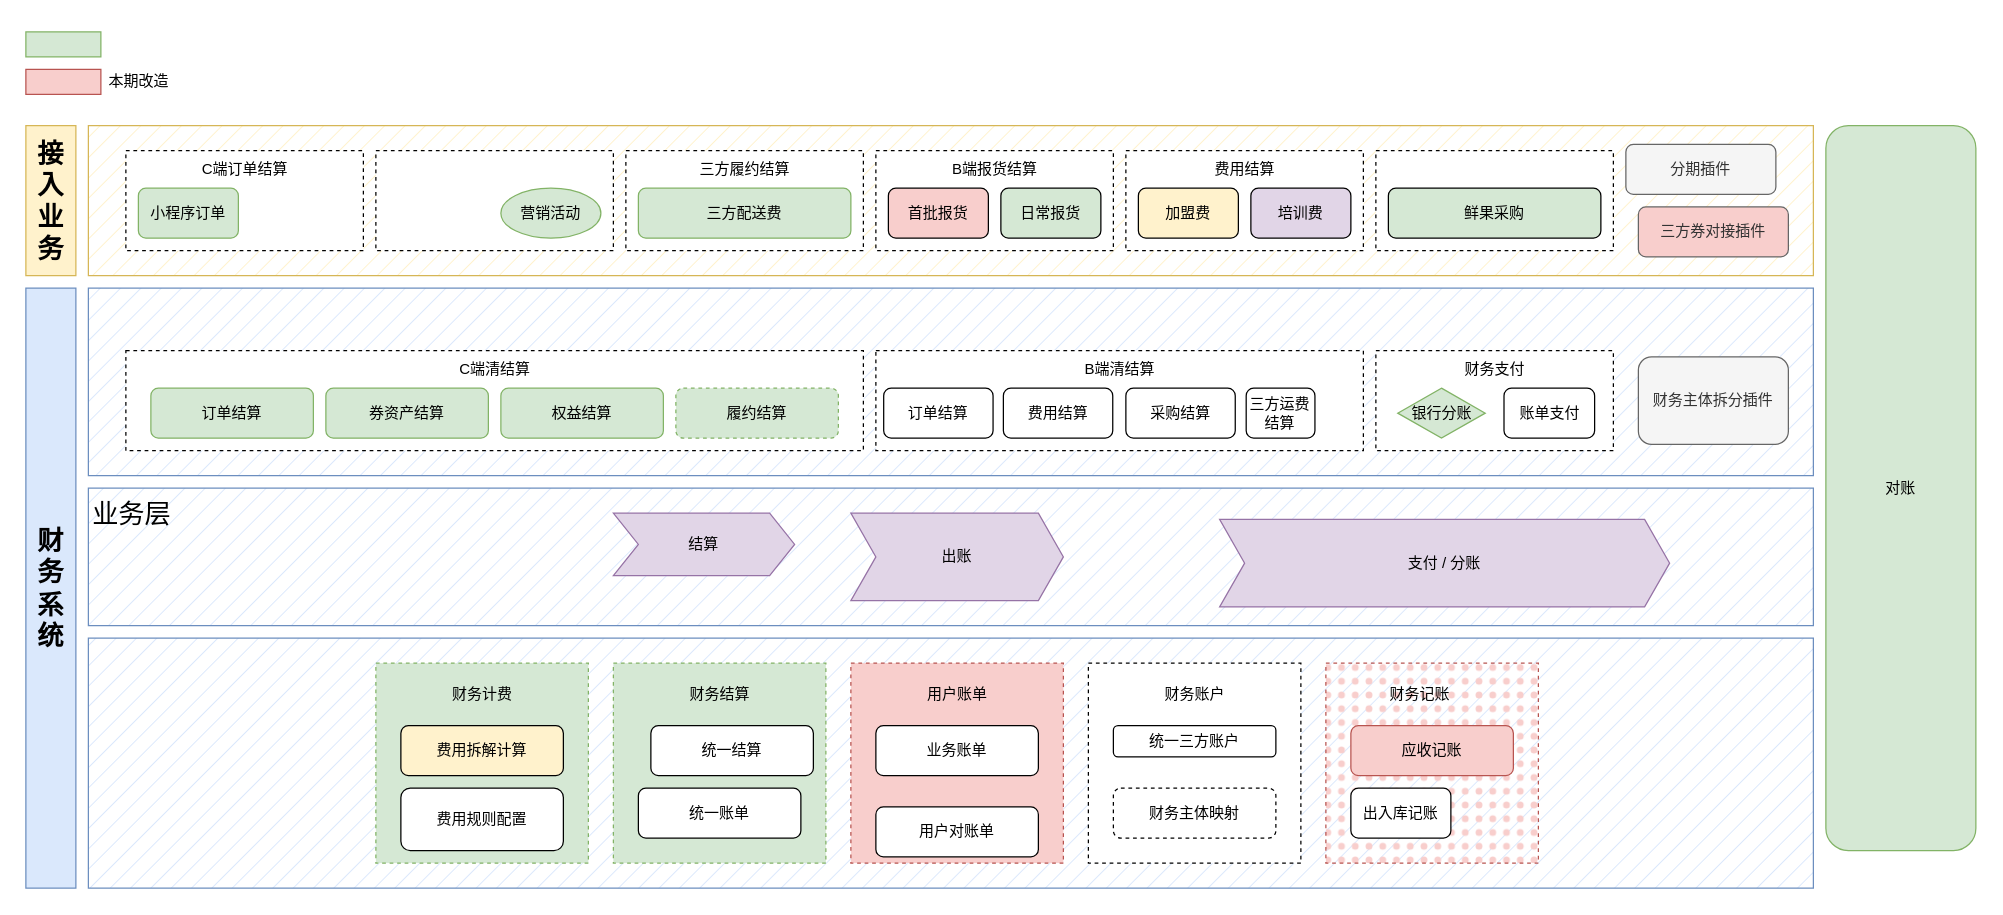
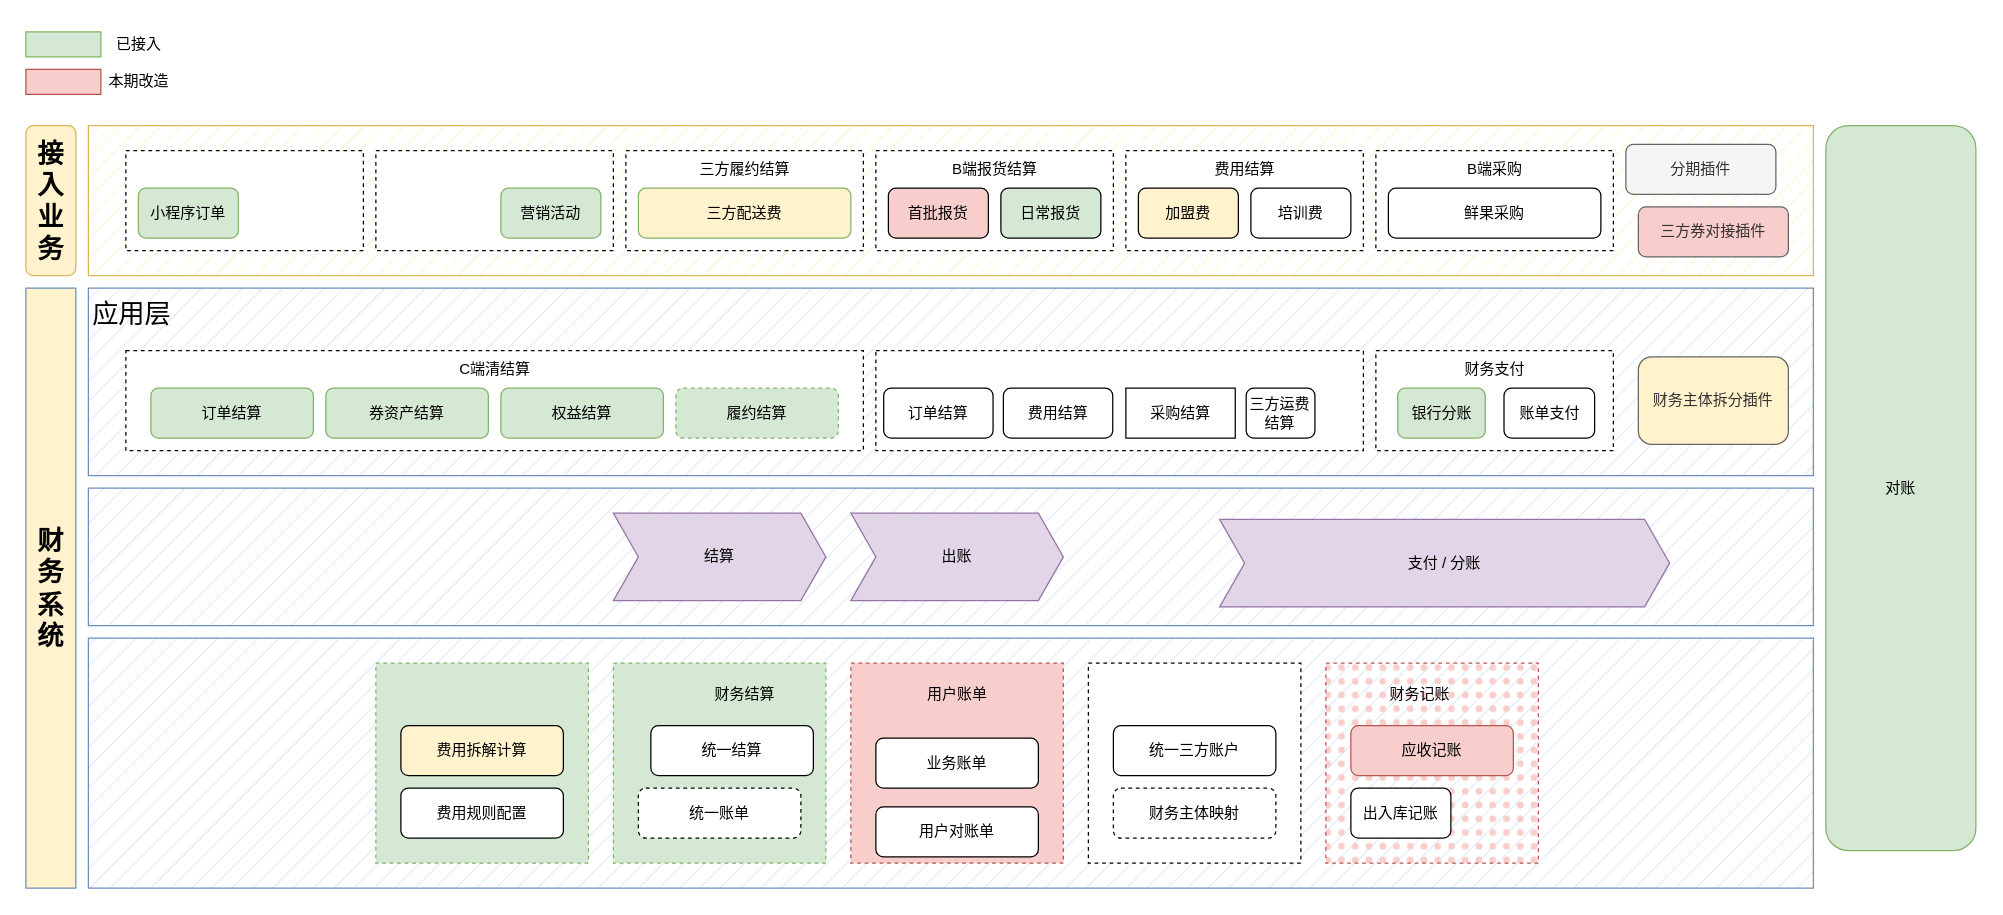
+ <mxCell id="72" value="已接入" style="text;html=1;align=center;verticalAlign=middle;resizable=0;points=[];autosize=1;strokeColor=none;fillColor=none;" parent="1" vertex="1"><mxGeometry x="80" y="20" width="60" height="30" as="geometry" /></mxCell>
- <mxCell id="15" value="C端订单结算" style="text;html=1;strokeColor=none;fillColor=none;align=center;verticalAlign=middle;whiteSpace=wrap;rounded=0;dashed=1;" parent="1" vertex="1"><mxGeometry x="152.5" y="120" width="85" height="30" as="geometry" /></mxCell>
+ <mxCell id="28" value="B端采购" style="text;html=1;strokeColor=none;fillColor=none;align=center;verticalAlign=middle;whiteSpace=wrap;rounded=0;dashed=1;" parent="1" vertex="1"><mxGeometry x="1152.5" y="120" width="85" height="30" as="geometry" /></mxCell>
- <mxCell id="66" value="&lt;b&gt;&lt;font style=&quot;font-size: 21px;&quot;&gt;接入业务&lt;/font&gt;&lt;/b&gt;" style="rounded=0;whiteSpace=wrap;html=1;fillColor=#fff2cc;strokeColor=#d6b656;" parent="1" vertex="1"><mxGeometry x="20" y="100" width="40" height="120" as="geometry" /></mxCell>
+ <mxCell id="66" value="&lt;b&gt;&lt;font style=&quot;font-size: 21px;&quot;&gt;接入业务&lt;/font&gt;&lt;/b&gt;" style="whiteSpace=wrap;html=1;fillColor=#fff2cc;strokeColor=#d6b656;rounded=1;" parent="1" vertex="1"><mxGeometry x="20" y="100" width="40" height="120" as="geometry" /></mxCell>
- <mxCell id="16" value="营销活动" style="ellipse;whiteSpace=wrap;html=1;fillColor=#d5e8d4;strokeColor=#82b366;" parent="1" vertex="1"><mxGeometry x="400" y="150" width="80" height="40" as="geometry" /></mxCell>
+ <mxCell id="16" value="营销活动" style="rounded=1;whiteSpace=wrap;html=1;fillColor=#d5e8d4;strokeColor=#82b366;" parent="1" vertex="1"><mxGeometry x="400" y="150" width="80" height="40" as="geometry" /></mxCell>
- <mxCell id="17" value="三方配送费" style="rounded=1;whiteSpace=wrap;html=1;fillColor=#d5e8d4;strokeColor=#82b366;" parent="1" vertex="1"><mxGeometry x="510" y="150" width="170" height="40" as="geometry" /></mxCell>
+ <mxCell id="17" value="三方配送费" style="rounded=1;whiteSpace=wrap;html=1;fillColor=#fff2cc;strokeColor=#82b366;" parent="1" vertex="1"><mxGeometry x="510" y="150" width="170" height="40" as="geometry" /></mxCell>
- <mxCell id="25" value="培训费" style="rounded=1;whiteSpace=wrap;html=1;fillColor=#e1d5e7;" parent="1" vertex="1"><mxGeometry x="1000" y="150" width="80" height="40" as="geometry" /></mxCell>
+ <mxCell id="25" value="培训费" style="rounded=1;whiteSpace=wrap;html=1;" parent="1" vertex="1"><mxGeometry x="1000" y="150" width="80" height="40" as="geometry" /></mxCell>
- <mxCell id="27" value="鲜果采购" style="rounded=1;whiteSpace=wrap;html=1;fillColor=#d5e8d4;" parent="1" vertex="1"><mxGeometry x="1110" y="150" width="170" height="40" as="geometry" /></mxCell>
+ <mxCell id="27" value="鲜果采购" style="rounded=1;whiteSpace=wrap;html=1;" parent="1" vertex="1"><mxGeometry x="1110" y="150" width="170" height="40" as="geometry" /></mxCell>
+ <mxCell id="69" value="应用层" style="text;html=1;strokeColor=none;fillColor=none;align=center;verticalAlign=middle;whiteSpace=wrap;rounded=0;fontSize=21;" parent="1" vertex="1"><mxGeometry x="70" y="230" width="70" height="40" as="geometry" /></mxCell>
- <mxCell id="36" value="B端清结算" style="text;html=1;strokeColor=none;fillColor=none;align=center;verticalAlign=middle;whiteSpace=wrap;rounded=0;dashed=1;" parent="1" vertex="1"><mxGeometry x="852.5" y="280" width="85" height="30" as="geometry" /></mxCell>
- <mxCell id="39" value="财务主体拆分插件" style="rounded=1;whiteSpace=wrap;html=1;fillColor=#f5f5f5;strokeColor=#666666;fontColor=#333333;" parent="1" vertex="1"><mxGeometry x="1310" y="285" width="120" height="70" as="geometry" /></mxCell>
+ <mxCell id="39" value="财务主体拆分插件" style="rounded=1;whiteSpace=wrap;html=1;fillColor=#fff2cc;strokeColor=#666666;fontColor=#333333;" parent="1" vertex="1"><mxGeometry x="1310" y="285" width="120" height="70" as="geometry" /></mxCell>
- <mxCell id="37" value="采购结算" style="rounded=1;whiteSpace=wrap;html=1;" parent="1" vertex="1"><mxGeometry x="900" y="310" width="87.5" height="40" as="geometry" /></mxCell>
+ <mxCell id="37" value="采购结算" style="whiteSpace=wrap;html=1;rounded=0;" parent="1" vertex="1"><mxGeometry x="900" y="310" width="87.5" height="40" as="geometry" /></mxCell>
- <mxCell id="58" value="银行分账" style="rhombus;whiteSpace=wrap;html=1;fillColor=#d5e8d4;strokeColor=#82b366;" parent="1" vertex="1"><mxGeometry x="1117.5" y="310" width="70" height="40" as="geometry" /></mxCell>
+ <mxCell id="58" value="银行分账" style="rounded=1;whiteSpace=wrap;html=1;fillColor=#d5e8d4;strokeColor=#82b366;" parent="1" vertex="1"><mxGeometry x="1117.5" y="310" width="70" height="40" as="geometry" /></mxCell>
- <mxCell id="68" value="业务层" style="text;html=1;strokeColor=none;fillColor=none;align=center;verticalAlign=middle;whiteSpace=wrap;rounded=0;fontSize=21;" parent="1" vertex="1"><mxGeometry x="70" y="390" width="70" height="40" as="geometry" /></mxCell>
- <mxCell id="63" value="结算" style="shape=step;perimeter=stepPerimeter;whiteSpace=wrap;html=1;fixedSize=1;fillColor=#e1d5e7;strokeColor=#9673a6;" parent="1" vertex="1"><mxGeometry x="490" y="410" width="145" height="50" as="geometry" /></mxCell>
+ <mxCell id="63" value="结算" style="shape=step;perimeter=stepPerimeter;whiteSpace=wrap;html=1;fixedSize=1;fillColor=#e1d5e7;strokeColor=#9673a6;" parent="1" vertex="1"><mxGeometry x="490" y="410" width="170" height="70" as="geometry" /></mxCell>
- <mxCell id="67" value="&lt;b&gt;&lt;font style=&quot;font-size: 21px;&quot;&gt;财务系统&lt;/font&gt;&lt;/b&gt;" style="rounded=0;whiteSpace=wrap;html=1;fillColor=#dae8fc;strokeColor=#6c8ebf;fillStyle=solid;" parent="1" vertex="1"><mxGeometry x="20" y="230" width="40" height="480" as="geometry" /></mxCell>
+ <mxCell id="67" value="&lt;b&gt;&lt;font style=&quot;font-size: 21px;&quot;&gt;财务系统&lt;/font&gt;&lt;/b&gt;" style="rounded=0;whiteSpace=wrap;html=1;fillColor=#fff2cc;strokeColor=#6c8ebf;fillStyle=solid;" parent="1" vertex="1"><mxGeometry x="20" y="230" width="40" height="480" as="geometry" /></mxCell>
- <mxCell id="42" value="财务计费" style="text;html=1;strokeColor=none;fillColor=none;align=center;verticalAlign=middle;whiteSpace=wrap;rounded=0;dashed=1;" parent="1" vertex="1"><mxGeometry x="342.5" y="540" width="85" height="30" as="geometry" /></mxCell>
- <mxCell id="46" value="财务结算" style="text;html=1;strokeColor=none;fillColor=none;align=center;verticalAlign=middle;whiteSpace=wrap;rounded=0;dashed=1;" parent="1" vertex="1"><mxGeometry x="532.5" y="540" width="85" height="30" as="geometry" /></mxCell>
+ <mxCell id="46" value="财务结算" style="text;html=1;strokeColor=none;fillColor=none;align=center;verticalAlign=middle;whiteSpace=wrap;rounded=0;dashed=1;" parent="1" vertex="1"><mxGeometry x="552.5" y="540" width="85" height="30" as="geometry" /></mxCell>
- <mxCell id="52" value="财务账户" style="text;html=1;strokeColor=none;fillColor=none;align=center;verticalAlign=middle;whiteSpace=wrap;rounded=0;dashed=1;" parent="1" vertex="1"><mxGeometry x="912.5" y="540" width="85" height="30" as="geometry" /></mxCell>
- <mxCell id="51" value="统一三方账户" style="rounded=1;whiteSpace=wrap;html=1;" parent="1" vertex="1"><mxGeometry x="890" y="580" width="130" height="25" as="geometry" /></mxCell>
+ <mxCell id="51" value="统一三方账户" style="rounded=1;whiteSpace=wrap;html=1;" parent="1" vertex="1"><mxGeometry x="890" y="580" width="130" height="40" as="geometry" /></mxCell>
- <mxCell id="48" value="业务账单" style="rounded=1;whiteSpace=wrap;html=1;" parent="1" vertex="1"><mxGeometry x="700" y="580" width="130" height="40" as="geometry" /></mxCell>
+ <mxCell id="48" value="业务账单" style="rounded=1;whiteSpace=wrap;html=1;" parent="1" vertex="1"><mxGeometry x="700" y="590" width="130" height="40" as="geometry" /></mxCell>
- <mxCell id="45" value="统一账单" style="rounded=1;whiteSpace=wrap;html=1;" parent="1" vertex="1"><mxGeometry x="510" y="630" width="130" height="40" as="geometry" /></mxCell>
+ <mxCell id="45" value="统一账单" style="rounded=1;whiteSpace=wrap;html=1;dashed=1;" parent="1" vertex="1"><mxGeometry x="510" y="630" width="130" height="40" as="geometry" /></mxCell>
- <mxCell id="41" value="费用规则配置" style="rounded=1;whiteSpace=wrap;html=1;" parent="1" vertex="1"><mxGeometry x="320" y="630" width="130" height="50" as="geometry" /></mxCell>
+ <mxCell id="41" value="费用规则配置" style="rounded=1;whiteSpace=wrap;html=1;" parent="1" vertex="1"><mxGeometry x="320" y="630" width="130" height="40" as="geometry" /></mxCell>
